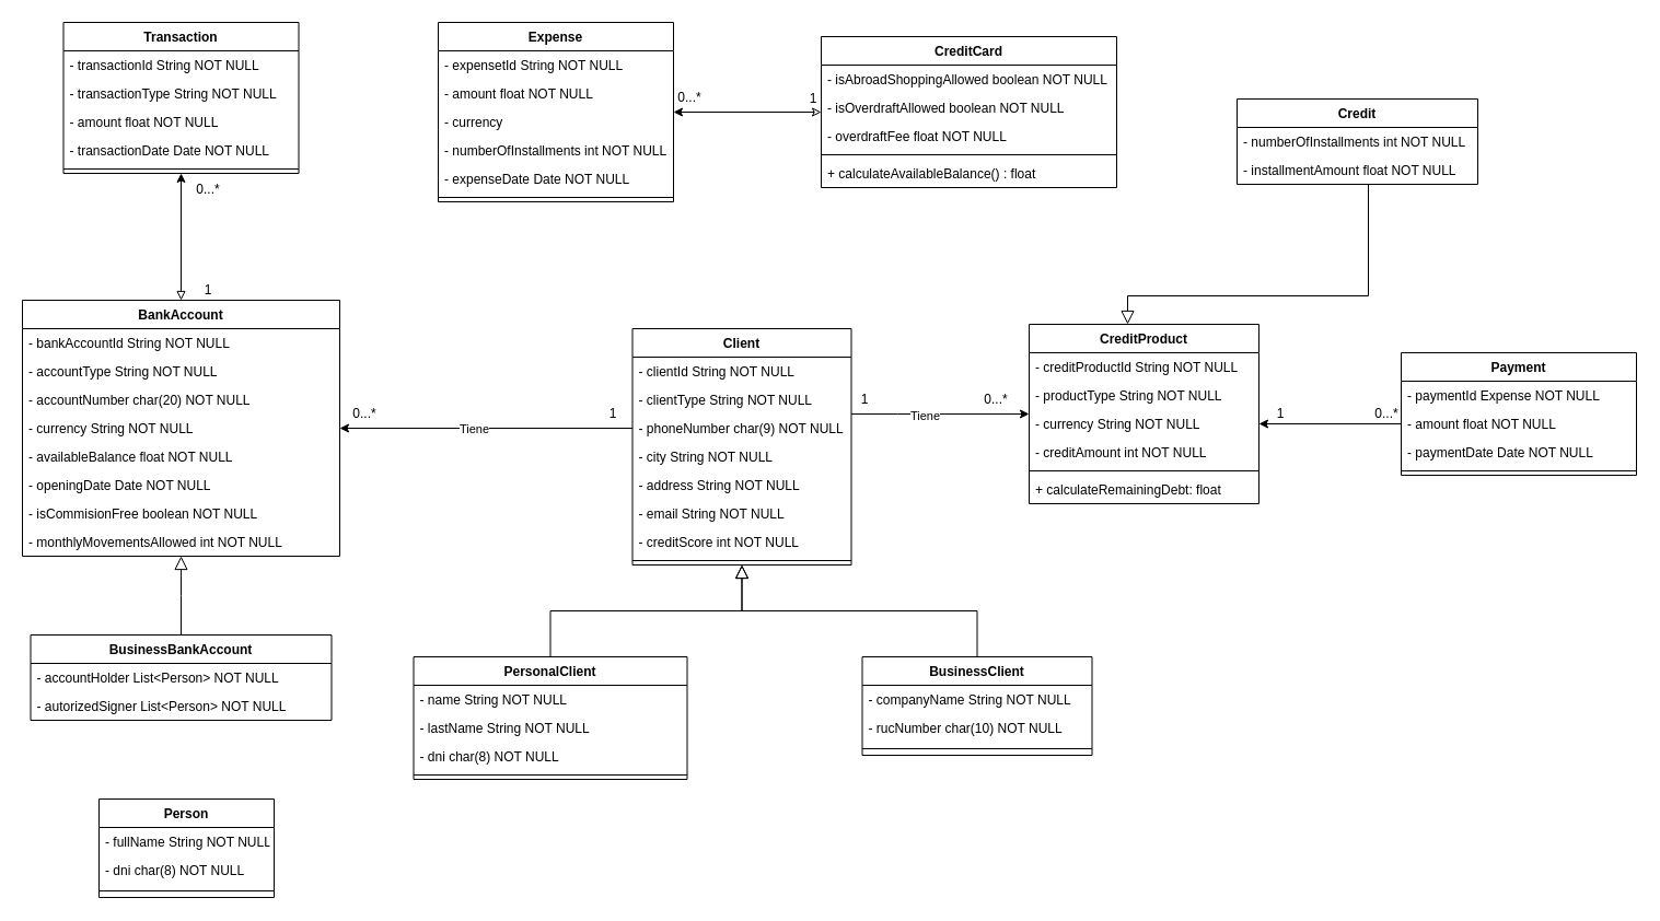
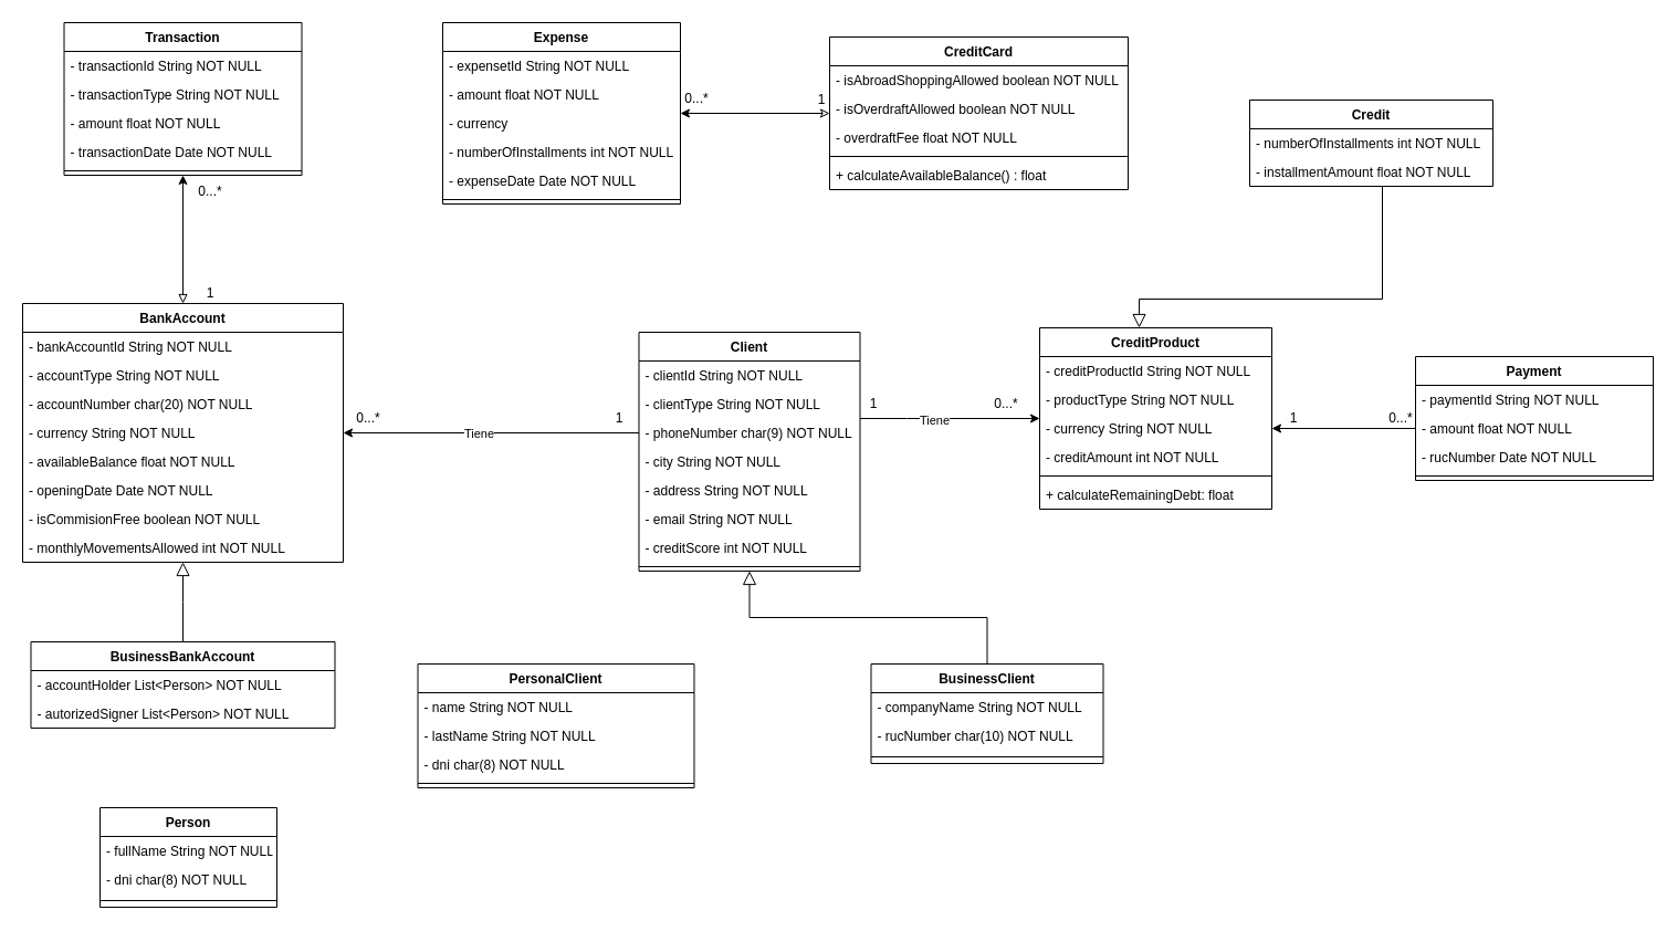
- <mxCell id="72" value="- paymentId Expense NOT NULL" style="text;strokeColor=none;fillColor=none;align=left;verticalAlign=top;spacingLeft=4;spacingRight=4;overflow=hidden;rotatable=0;points=[[0,0.5],[1,0.5]];portConstraint=eastwest;" vertex="1" parent="71"><mxGeometry y="26" width="215" height="26" as="geometry" /></mxCell>
+ <mxCell id="72" value="- paymentId String NOT NULL" style="text;strokeColor=none;fillColor=none;align=left;verticalAlign=top;spacingLeft=4;spacingRight=4;overflow=hidden;rotatable=0;points=[[0,0.5],[1,0.5]];portConstraint=eastwest;" vertex="1" parent="71"><mxGeometry y="26" width="215" height="26" as="geometry" /></mxCell>
- <mxCell id="74" value="- paymentDate Date NOT NULL" style="text;strokeColor=none;fillColor=none;align=left;verticalAlign=top;spacingLeft=4;spacingRight=4;overflow=hidden;rotatable=0;points=[[0,0.5],[1,0.5]];portConstraint=eastwest;" vertex="1" parent="71"><mxGeometry y="78" width="215" height="26" as="geometry" /></mxCell>
+ <mxCell id="74" value="- rucNumber Date NOT NULL" style="text;strokeColor=none;fillColor=none;align=left;verticalAlign=top;spacingLeft=4;spacingRight=4;overflow=hidden;rotatable=0;points=[[0,0.5],[1,0.5]];portConstraint=eastwest;" vertex="1" parent="71"><mxGeometry y="78" width="215" height="26" as="geometry" /></mxCell>
- <mxCell id="16" value="" style="endArrow=block;endSize=10;endFill=0;shadow=0;strokeWidth=1;rounded=0;edgeStyle=elbowEdgeStyle;elbow=vertical;" parent="1" source="11" target="2" edge="1"><mxGeometry width="160" relative="1" as="geometry"><mxPoint x="17.5" y="-137" as="sourcePoint" /><mxPoint x="17.5" y="-137" as="targetPoint" /></mxGeometry></mxCell>
